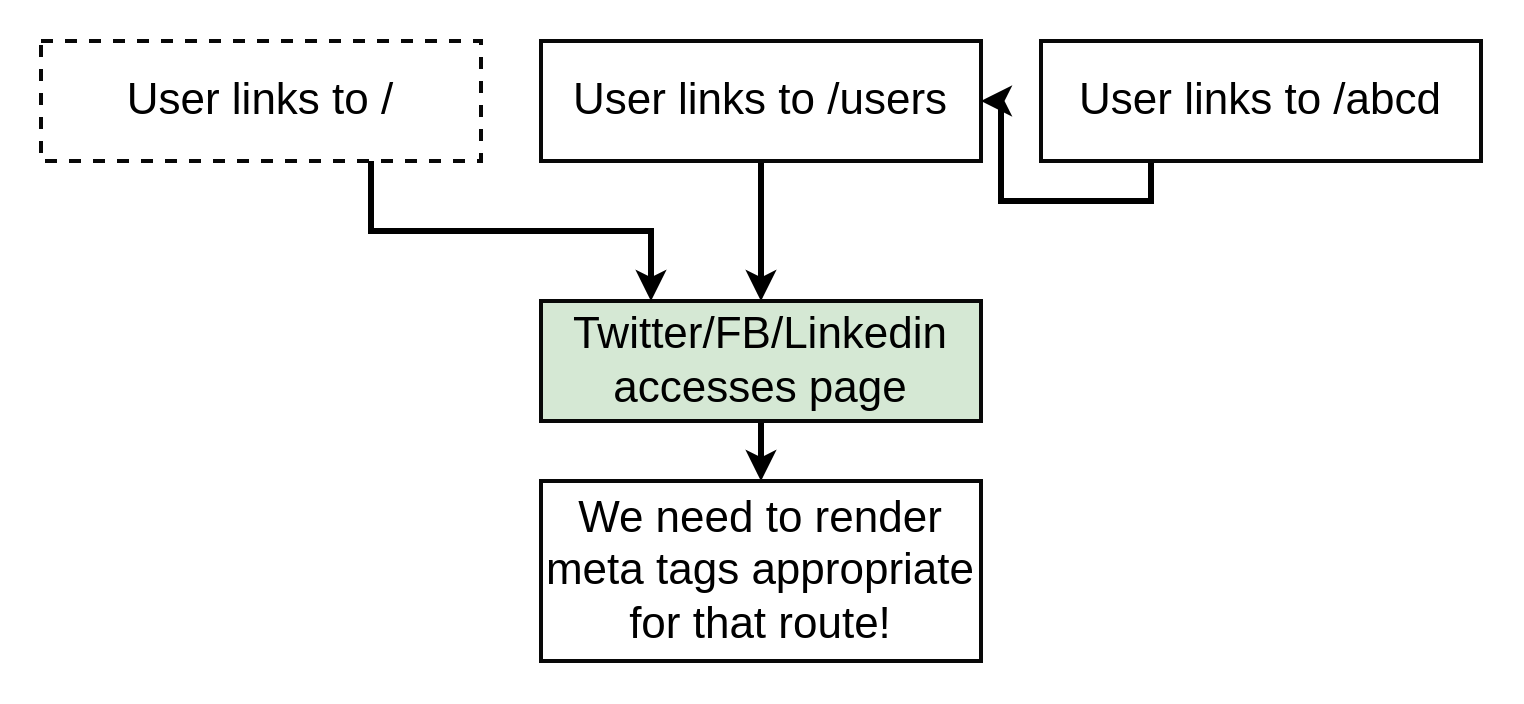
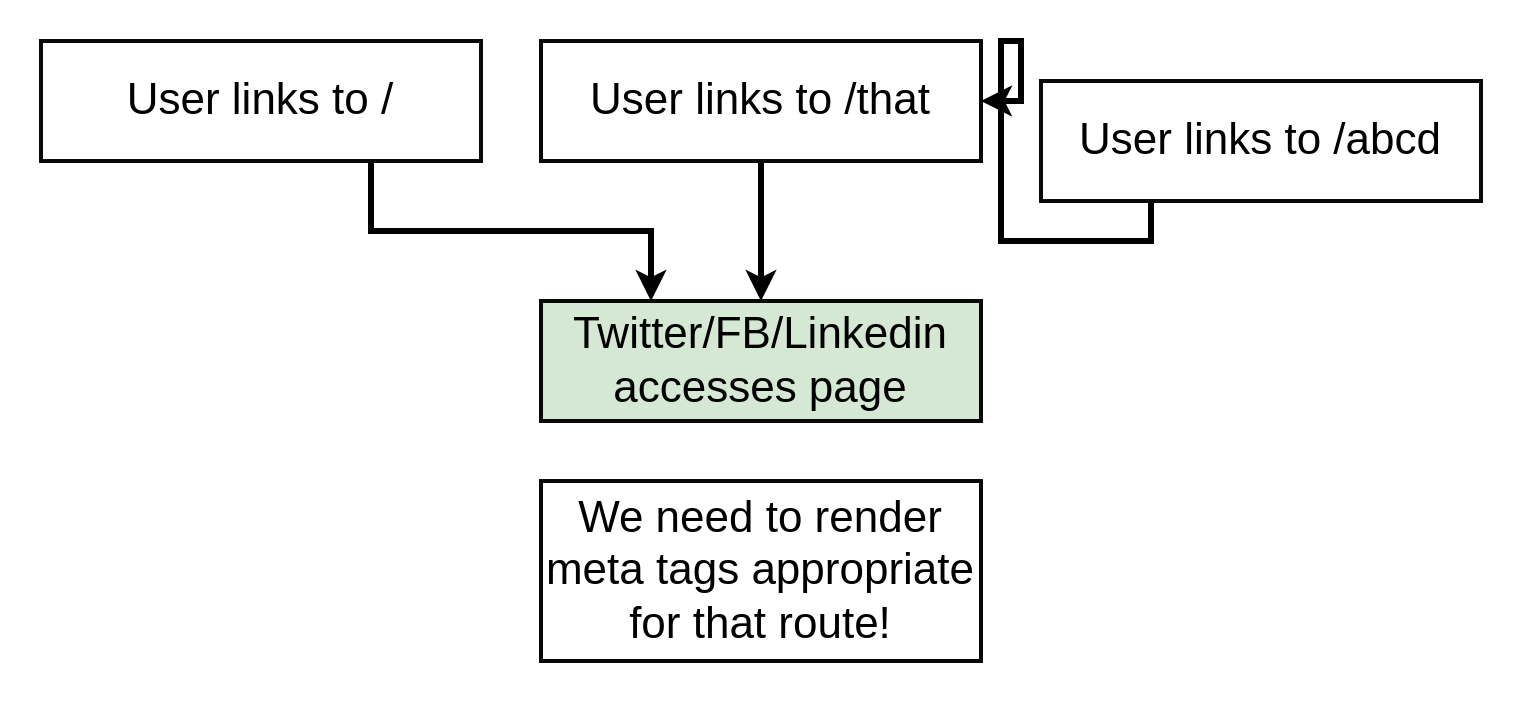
- <mxCell id="8" value="User links to /" style="rounded=0;whiteSpace=wrap;html=1;shadow=0;labelBackgroundColor=none;strokeColor=#080808;strokeWidth=2;fillColor=#ffffff;fontSize=22;fontColor=#000000;align=center;dashed=1;" parent="1" vertex="1"><mxGeometry x="20" y="20" width="220" height="60" as="geometry" /></mxCell>
+ <mxCell id="8" value="User links to /" style="rounded=0;whiteSpace=wrap;html=1;shadow=0;labelBackgroundColor=none;strokeColor=#080808;strokeWidth=2;fillColor=#ffffff;fontSize=22;fontColor=#000000;align=center;" parent="1" vertex="1"><mxGeometry x="20" y="20" width="220" height="60" as="geometry" /></mxCell>
- <mxCell id="3" value="User links to /users" style="rounded=0;whiteSpace=wrap;html=1;shadow=0;labelBackgroundColor=none;strokeColor=#080808;strokeWidth=2;fillColor=#ffffff;fontSize=22;fontColor=#000000;align=center;" parent="1" vertex="1"><mxGeometry x="270" y="20" width="220" height="60" as="geometry" /></mxCell>
+ <mxCell id="3" value="User links to /that" style="rounded=0;whiteSpace=wrap;html=1;shadow=0;labelBackgroundColor=none;strokeColor=#080808;strokeWidth=2;fillColor=#ffffff;fontSize=22;fontColor=#000000;align=center;" parent="1" vertex="1"><mxGeometry x="270" y="20" width="220" height="60" as="geometry" /></mxCell>
- <mxCell id="10" value="User links to /abcd" style="rounded=0;whiteSpace=wrap;html=1;shadow=0;labelBackgroundColor=none;strokeColor=#080808;strokeWidth=2;fillColor=#ffffff;fontSize=22;fontColor=#000000;align=center;" parent="1" vertex="1"><mxGeometry x="520" y="20" width="220" height="60" as="geometry" /></mxCell>
+ <mxCell id="10" value="User links to /abcd" style="rounded=0;whiteSpace=wrap;html=1;shadow=0;labelBackgroundColor=none;strokeColor=#080808;strokeWidth=2;fillColor=#ffffff;fontSize=22;fontColor=#000000;align=center;" parent="1" vertex="1"><mxGeometry x="520" y="40" width="220" height="60" as="geometry" /></mxCell>
- <mxCell id="4" style="edgeStyle=orthogonalEdgeStyle;rounded=0;html=1;exitX=0.5;exitY=1;startArrow=none;startFill=0;endArrow=classic;endFill=1;jettySize=auto;orthogonalLoop=1;strokeColor=#000000;strokeWidth=3;fontSize=22;fontColor=#000000;" parent="1" source="5" target="6" edge="1"><mxGeometry relative="1" as="geometry" /></mxCell>
